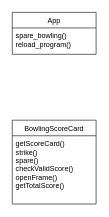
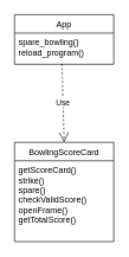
+ <mxCell id="6" value="Use" style="endArrow=open;endSize=12;dashed=1;html=1;exitX=0.478;exitY=0.983;exitDx=0;exitDy=0;exitPerimeter=0;entryX=0.5;entryY=0;entryDx=0;entryDy=0;" edge="1" parent="1" source="5" target="2"><mxGeometry width="160" relative="1" as="geometry"><mxPoint x="10" y="170" as="sourcePoint" /><mxPoint x="170" y="170" as="targetPoint" /></mxGeometry></mxCell>
